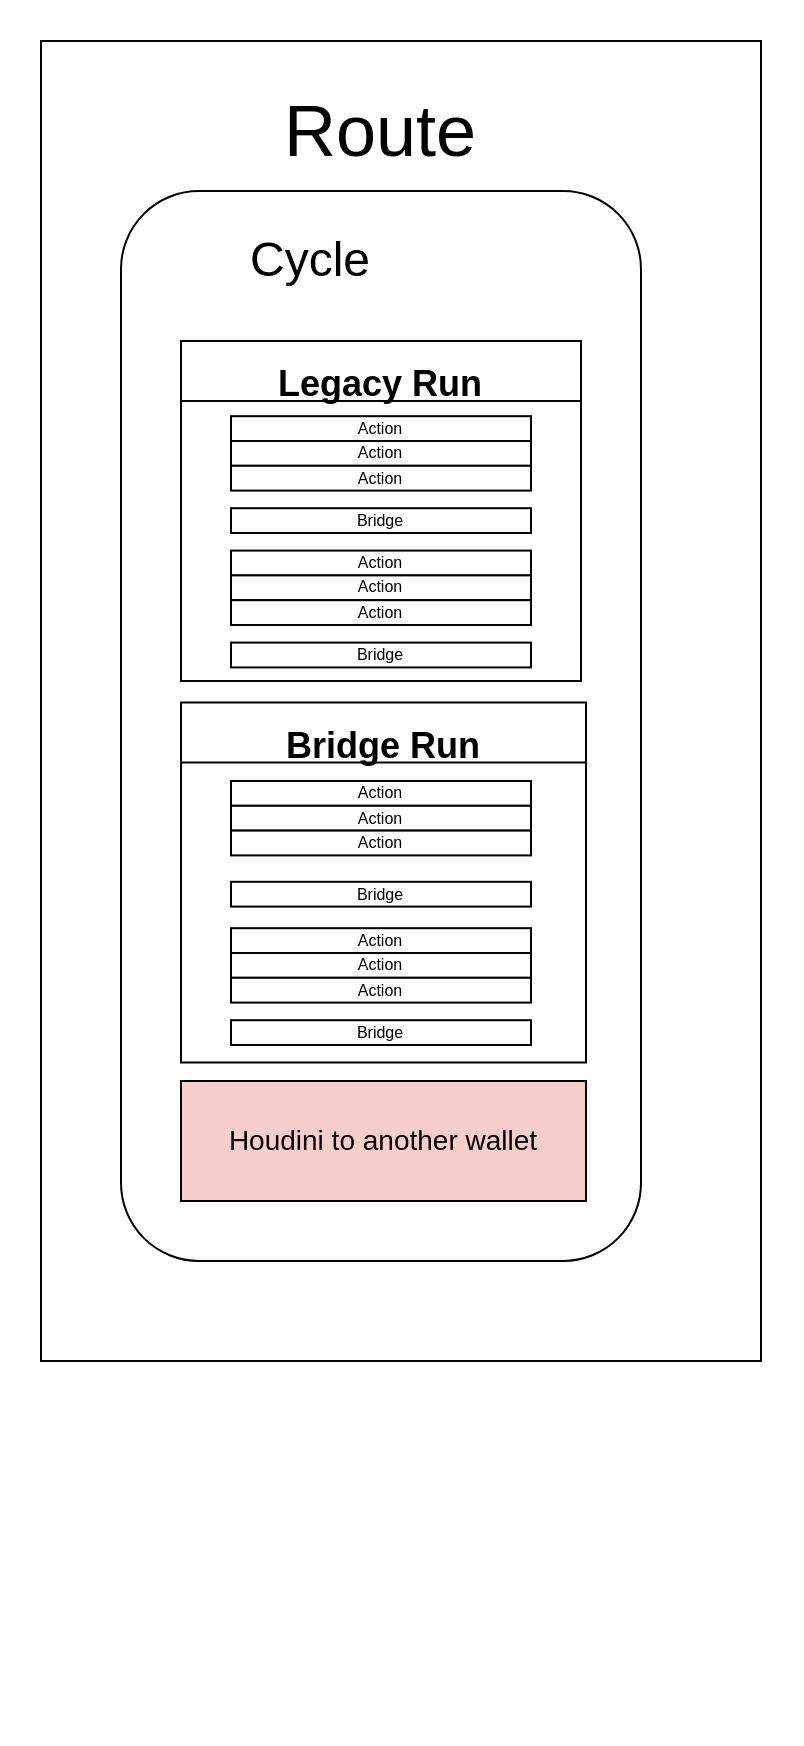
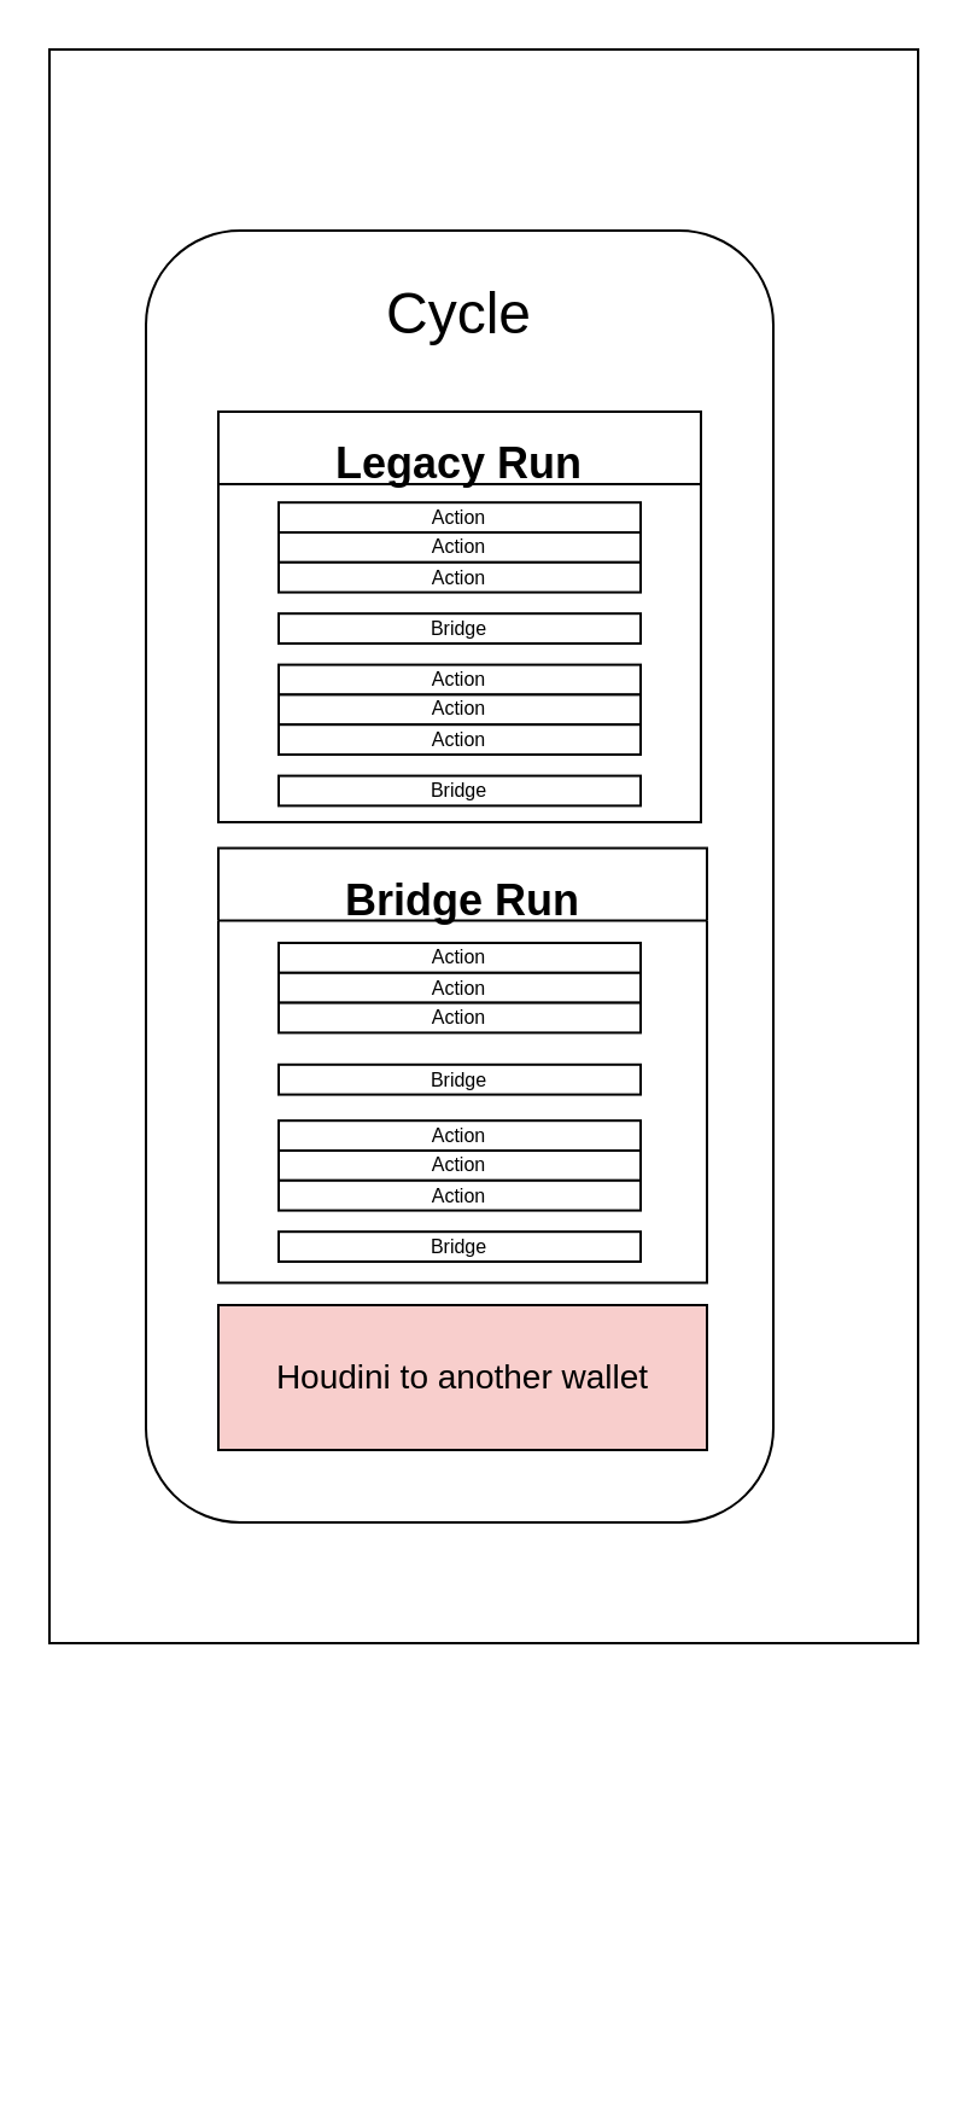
- <mxCell id="4" value="Route" style="text;strokeColor=none;align=center;fillColor=none;html=1;verticalAlign=middle;whiteSpace=wrap;rounded=0;fontSize=36;" vertex="1" parent="1"><mxGeometry x="125" y="50" width="130" height="30" as="geometry" /></mxCell>
- <mxCell id="77" value="&lt;font style=&quot;font-size: 24px;&quot;&gt;Cycle&lt;/font&gt;" style="text;strokeColor=none;align=center;fillColor=none;html=1;verticalAlign=middle;whiteSpace=wrap;rounded=0;fontSize=36;" vertex="1" parent="1"><mxGeometry x="125" y="110" width="60" height="30" as="geometry" /></mxCell>
+ <mxCell id="77" value="&lt;font style=&quot;font-size: 24px;&quot;&gt;Cycle&lt;/font&gt;" style="text;strokeColor=none;align=center;fillColor=none;html=1;verticalAlign=middle;whiteSpace=wrap;rounded=0;fontSize=36;" vertex="1" parent="1"><mxGeometry x="160" y="110" width="60" height="30" as="geometry" /></mxCell>
